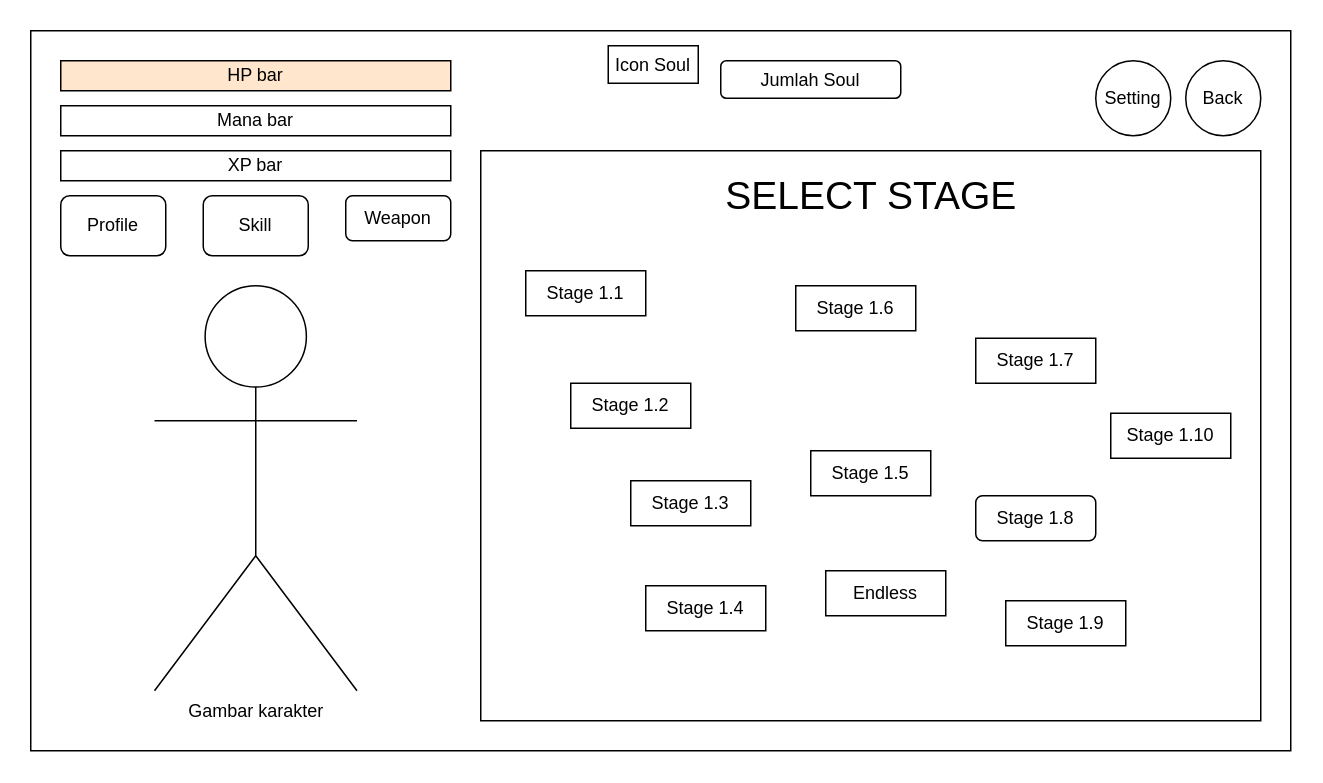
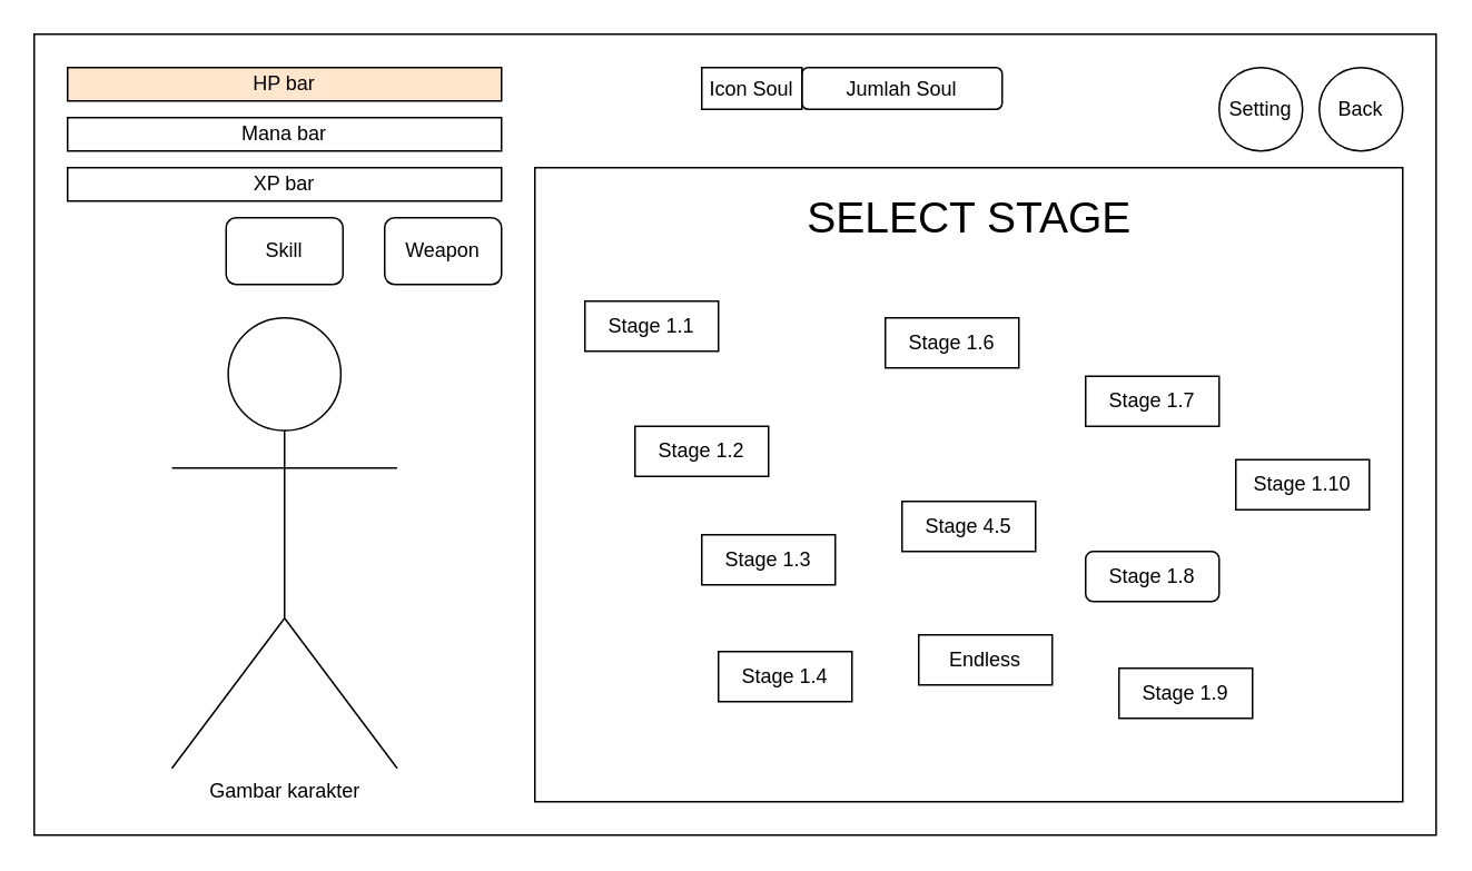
- <mxCell id="13" value="Icon Soul" style="rounded=0;whiteSpace=wrap;html=1;" vertex="1" parent="1"><mxGeometry x="405" y="30" width="60" height="25" as="geometry" /></mxCell>
+ <mxCell id="13" value="Icon Soul" style="rounded=0;whiteSpace=wrap;html=1;" vertex="1" parent="1"><mxGeometry x="420" y="40" width="60" height="25" as="geometry" /></mxCell>
- <mxCell id="8" value="Weapon" style="rounded=1;whiteSpace=wrap;html=1;" vertex="1" parent="1"><mxGeometry x="230" y="130" width="70" height="30" as="geometry" /></mxCell>
+ <mxCell id="8" value="Weapon" style="rounded=1;whiteSpace=wrap;html=1;" vertex="1" parent="1"><mxGeometry x="230" y="130" width="70" height="40" as="geometry" /></mxCell>
- <mxCell id="6" value="Profile" style="rounded=1;whiteSpace=wrap;html=1;" vertex="1" parent="1"><mxGeometry x="40" y="130" width="70" height="40" as="geometry" /></mxCell>
- <mxCell id="20" value="Stage 1.5" style="rounded=0;whiteSpace=wrap;html=1;" vertex="1" parent="1"><mxGeometry x="540" y="300" width="80" height="30" as="geometry" /></mxCell>
+ <mxCell id="20" value="Stage 4.5" style="rounded=0;whiteSpace=wrap;html=1;" vertex="1" parent="1"><mxGeometry x="540" y="300" width="80" height="30" as="geometry" /></mxCell>
